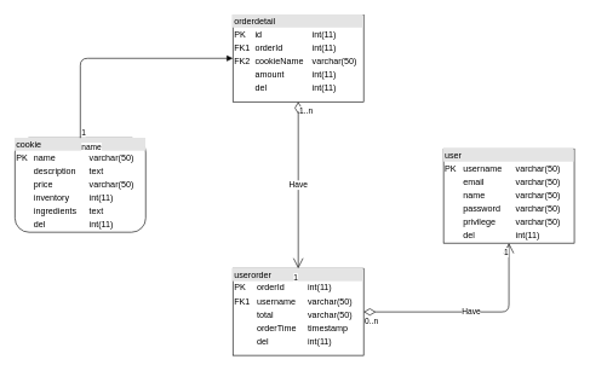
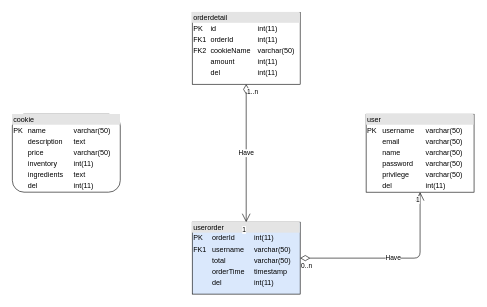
- <mxCell id="12" value="name" style="endArrow=block;endFill=1;html=1;edgeStyle=orthogonalEdgeStyle;align=left;verticalAlign=top;exitX=0.5;exitY=0;exitDx=0;exitDy=0;entryX=0;entryY=0.5;entryDx=0;entryDy=0;" edge="1" parent="1" source="2" target="3"><mxGeometry x="-1" relative="1" as="geometry"><mxPoint x="80" y="90" as="sourcePoint" /><mxPoint x="240" y="90" as="targetPoint" /></mxGeometry></mxCell>
- <mxCell id="13" value="1" style="edgeLabel;resizable=0;html=1;align=left;verticalAlign=bottom;" connectable="0" vertex="1" parent="12"><mxGeometry x="-1" relative="1" as="geometry" /></mxCell>
- <mxCell id="4" value="&lt;div style=&quot;box-sizing: border-box ; width: 100% ; background: #e4e4e4 ; padding: 2px&quot;&gt;user&lt;/div&gt;&lt;table style=&quot;width: 100% ; font-size: 1em&quot; cellpadding=&quot;2&quot; cellspacing=&quot;0&quot;&gt;&lt;tbody&gt;&lt;tr&gt;&lt;td&gt;PK&lt;/td&gt;&lt;td&gt;username&lt;/td&gt;&lt;td&gt;varchar(50)&lt;br&gt;&lt;/td&gt;&lt;/tr&gt;&lt;tr&gt;&lt;td&gt;&lt;br&gt;&lt;/td&gt;&lt;td&gt;email&lt;/td&gt;&lt;td&gt;varchar(50)&lt;br&gt;&lt;/td&gt;&lt;/tr&gt;&lt;tr&gt;&lt;td&gt;&lt;/td&gt;&lt;td&gt;name&lt;/td&gt;&lt;td&gt;varchar(50)&lt;span&gt;&#09;&lt;/span&gt;&lt;br&gt;&lt;/td&gt;&lt;/tr&gt;&lt;tr&gt;&lt;td&gt;&lt;br&gt;&lt;/td&gt;&lt;td&gt;password&lt;br&gt;&lt;/td&gt;&lt;td&gt;varchar(50)&lt;span&gt;&#09;&lt;/span&gt;&lt;br&gt;&lt;/td&gt;&lt;/tr&gt;&lt;tr&gt;&lt;td&gt;&lt;br&gt;&lt;/td&gt;&lt;td&gt;privilege&lt;br&gt;&lt;/td&gt;&lt;td&gt;varchar(50)&lt;span&gt;&#09;&lt;/span&gt;&lt;br&gt;&lt;/td&gt;&lt;/tr&gt;&lt;tr&gt;&lt;td&gt;&lt;br&gt;&lt;/td&gt;&lt;td&gt;del&lt;br&gt;&lt;/td&gt;&lt;td&gt;int(11)&lt;br&gt;&lt;/td&gt;&lt;/tr&gt;&lt;/tbody&gt;&lt;/table&gt;" style="verticalAlign=top;align=left;overflow=fill;html=1;" vertex="1" parent="1"><mxGeometry x="610" y="205" width="180" height="130" as="geometry" /></mxCell>
+ <mxCell id="4" value="&lt;div style=&quot;box-sizing: border-box ; width: 100% ; background: #e4e4e4 ; padding: 2px&quot;&gt;user&lt;/div&gt;&lt;table style=&quot;width: 100% ; font-size: 1em&quot; cellpadding=&quot;2&quot; cellspacing=&quot;0&quot;&gt;&lt;tbody&gt;&lt;tr&gt;&lt;td&gt;PK&lt;/td&gt;&lt;td&gt;username&lt;/td&gt;&lt;td&gt;varchar(50)&lt;br&gt;&lt;/td&gt;&lt;/tr&gt;&lt;tr&gt;&lt;td&gt;&lt;br&gt;&lt;/td&gt;&lt;td&gt;email&lt;/td&gt;&lt;td&gt;varchar(50)&lt;br&gt;&lt;/td&gt;&lt;/tr&gt;&lt;tr&gt;&lt;td&gt;&lt;/td&gt;&lt;td&gt;name&lt;/td&gt;&lt;td&gt;varchar(50)&lt;span&gt;&#09;&lt;/span&gt;&lt;br&gt;&lt;/td&gt;&lt;/tr&gt;&lt;tr&gt;&lt;td&gt;&lt;br&gt;&lt;/td&gt;&lt;td&gt;password&lt;br&gt;&lt;/td&gt;&lt;td&gt;varchar(50)&lt;span&gt;&#09;&lt;/span&gt;&lt;br&gt;&lt;/td&gt;&lt;/tr&gt;&lt;tr&gt;&lt;td&gt;&lt;br&gt;&lt;/td&gt;&lt;td&gt;privilege&lt;br&gt;&lt;/td&gt;&lt;td&gt;varchar(50)&lt;span&gt;&#09;&lt;/span&gt;&lt;br&gt;&lt;/td&gt;&lt;/tr&gt;&lt;tr&gt;&lt;td&gt;&lt;br&gt;&lt;/td&gt;&lt;td&gt;del&lt;br&gt;&lt;/td&gt;&lt;td&gt;int(11)&lt;br&gt;&lt;/td&gt;&lt;/tr&gt;&lt;/tbody&gt;&lt;/table&gt;" style="verticalAlign=top;align=left;overflow=fill;html=1;" vertex="1" parent="1"><mxGeometry x="610" y="190" width="180" height="130" as="geometry" /></mxCell>
- <mxCell id="5" value="&lt;div style=&quot;box-sizing: border-box ; width: 100% ; background: #e4e4e4 ; padding: 2px&quot;&gt;userorder&lt;/div&gt;&lt;table style=&quot;width: 100% ; font-size: 1em&quot; cellpadding=&quot;2&quot; cellspacing=&quot;0&quot;&gt;&lt;tbody&gt;&lt;tr&gt;&lt;td&gt;PK&lt;/td&gt;&lt;td&gt;orderId&lt;/td&gt;&lt;td&gt;int(11)&lt;span&gt;&#09;&lt;/span&gt;&lt;/td&gt;&lt;/tr&gt;&lt;tr&gt;&lt;td&gt;FK1&lt;/td&gt;&lt;td&gt;username&lt;/td&gt;&lt;td&gt;varchar(50)&lt;br&gt;&lt;/td&gt;&lt;/tr&gt;&lt;tr&gt;&lt;td&gt;&lt;/td&gt;&lt;td&gt;total&lt;/td&gt;&lt;td&gt;varchar(50)&lt;span&gt;&#09;&lt;/span&gt;&lt;br&gt;&lt;/td&gt;&lt;/tr&gt;&lt;tr&gt;&lt;td&gt;&lt;br&gt;&lt;/td&gt;&lt;td&gt;orderTime&lt;br&gt;&lt;/td&gt;&lt;td&gt;timestamp&lt;br&gt;&lt;/td&gt;&lt;/tr&gt;&lt;tr&gt;&lt;td&gt;&lt;br&gt;&lt;/td&gt;&lt;td&gt;del&lt;/td&gt;&lt;td&gt;int(11)&lt;br&gt;&lt;/td&gt;&lt;/tr&gt;&lt;/tbody&gt;&lt;/table&gt;" style="verticalAlign=top;align=left;overflow=fill;html=1;" vertex="1" parent="1"><mxGeometry x="320" y="370" width="180" height="120" as="geometry" /></mxCell>
+ <mxCell id="5" value="&lt;div style=&quot;box-sizing: border-box ; width: 100% ; background: #e4e4e4 ; padding: 2px&quot;&gt;userorder&lt;/div&gt;&lt;table style=&quot;width: 100% ; font-size: 1em&quot; cellpadding=&quot;2&quot; cellspacing=&quot;0&quot;&gt;&lt;tbody&gt;&lt;tr&gt;&lt;td&gt;PK&lt;/td&gt;&lt;td&gt;orderId&lt;/td&gt;&lt;td&gt;int(11)&lt;span&gt;&#09;&lt;/span&gt;&lt;/td&gt;&lt;/tr&gt;&lt;tr&gt;&lt;td&gt;FK1&lt;/td&gt;&lt;td&gt;username&lt;/td&gt;&lt;td&gt;varchar(50)&lt;br&gt;&lt;/td&gt;&lt;/tr&gt;&lt;tr&gt;&lt;td&gt;&lt;/td&gt;&lt;td&gt;total&lt;/td&gt;&lt;td&gt;varchar(50)&lt;span&gt;&#09;&lt;/span&gt;&lt;br&gt;&lt;/td&gt;&lt;/tr&gt;&lt;tr&gt;&lt;td&gt;&lt;br&gt;&lt;/td&gt;&lt;td&gt;orderTime&lt;br&gt;&lt;/td&gt;&lt;td&gt;timestamp&lt;br&gt;&lt;/td&gt;&lt;/tr&gt;&lt;tr&gt;&lt;td&gt;&lt;br&gt;&lt;/td&gt;&lt;td&gt;del&lt;/td&gt;&lt;td&gt;int(11)&lt;br&gt;&lt;/td&gt;&lt;/tr&gt;&lt;/tbody&gt;&lt;/table&gt;" style="verticalAlign=top;align=left;overflow=fill;html=1;fillColor=#dae8fc;" vertex="1" parent="1"><mxGeometry x="320" y="370" width="180" height="120" as="geometry" /></mxCell>
